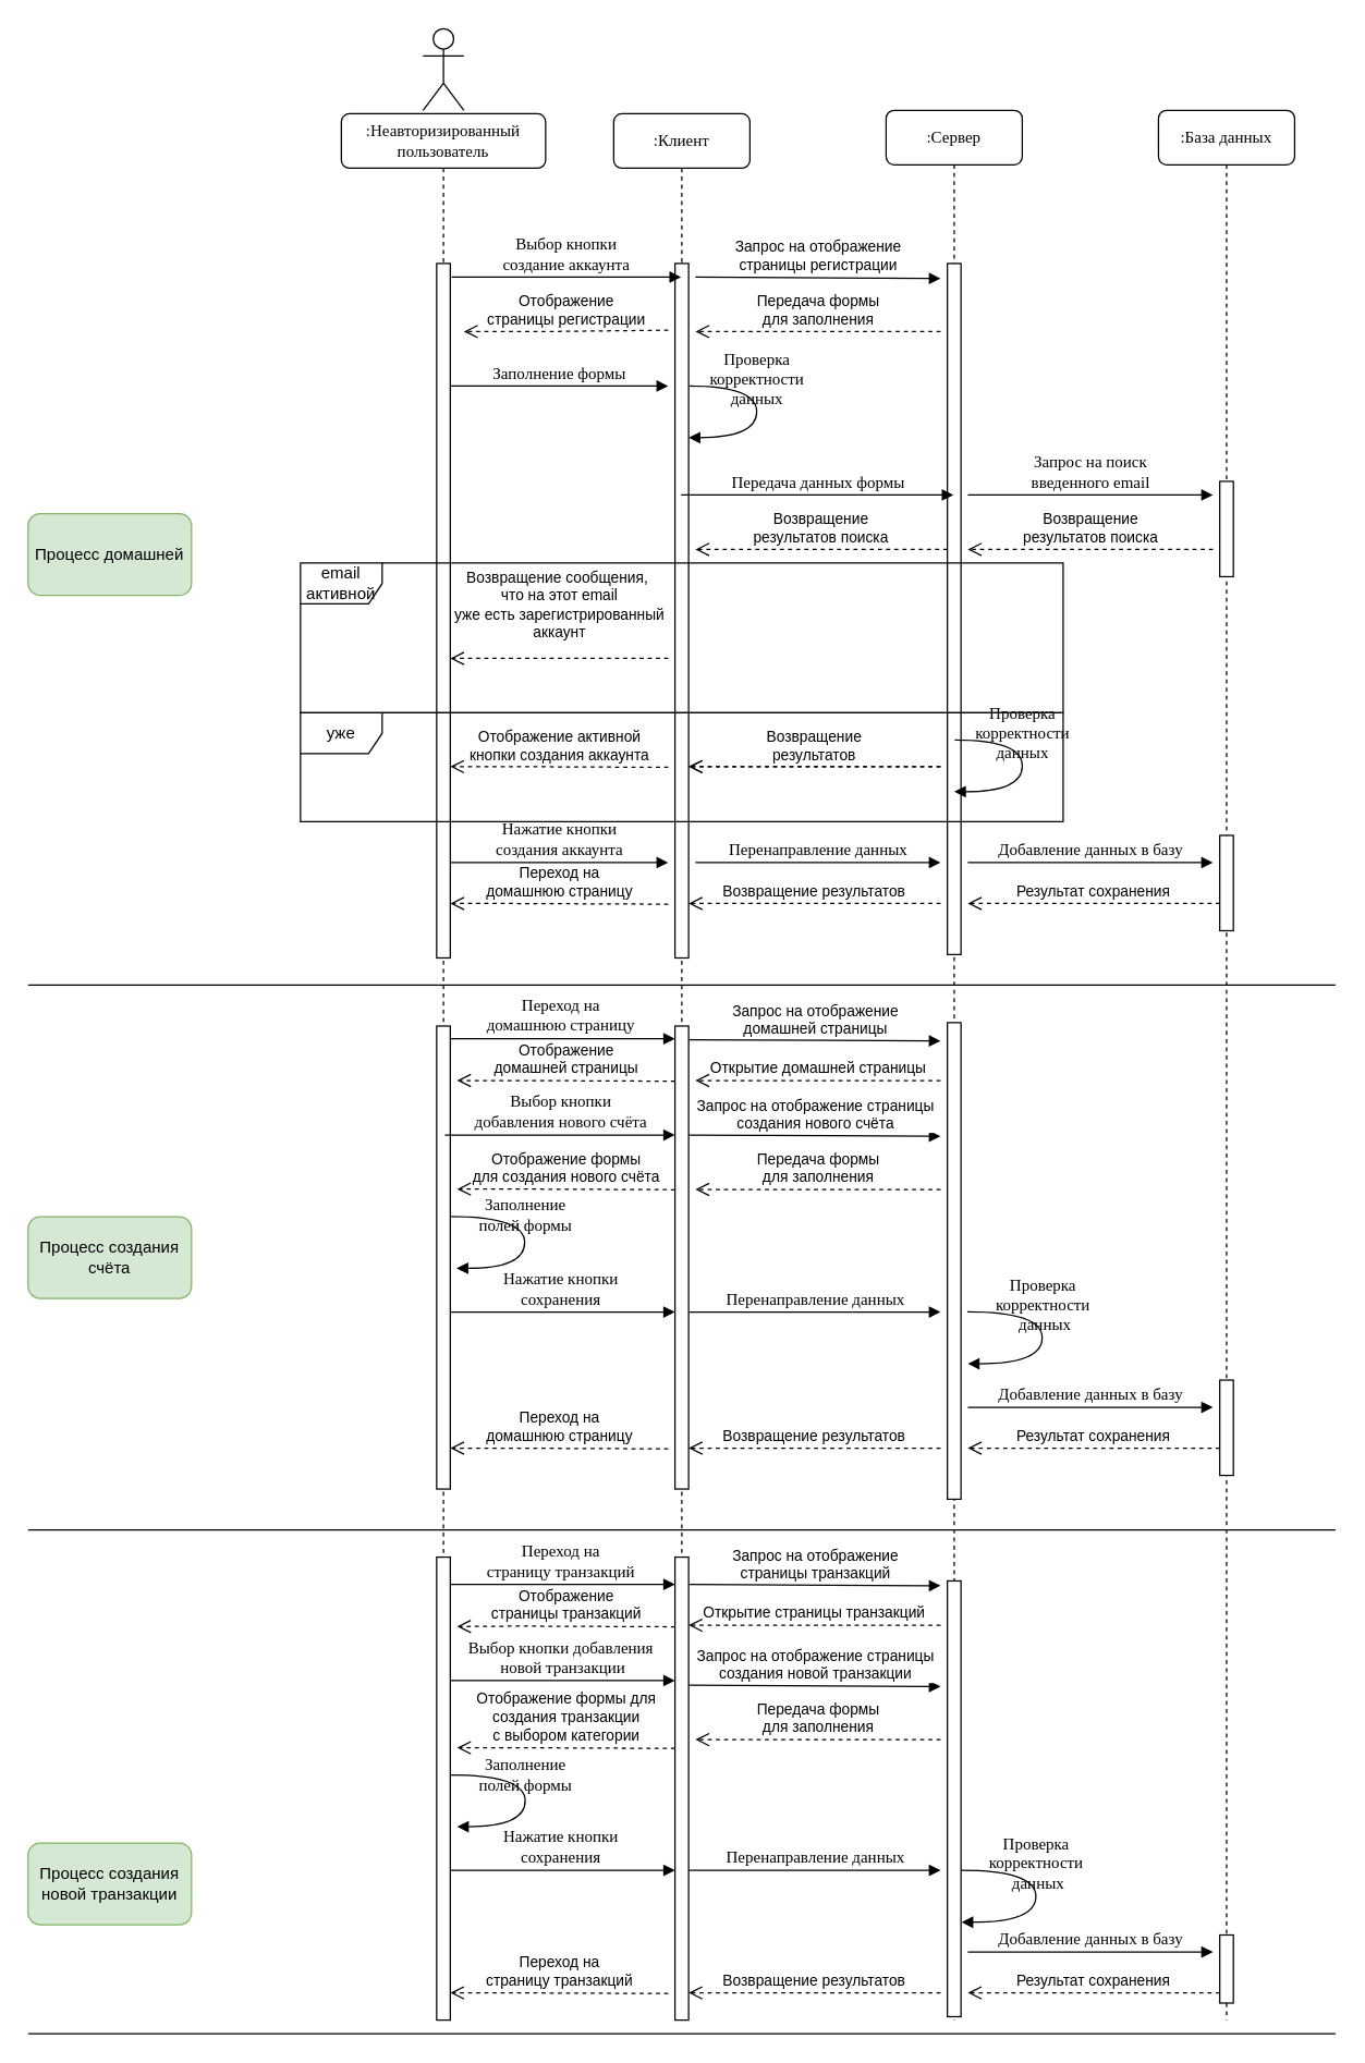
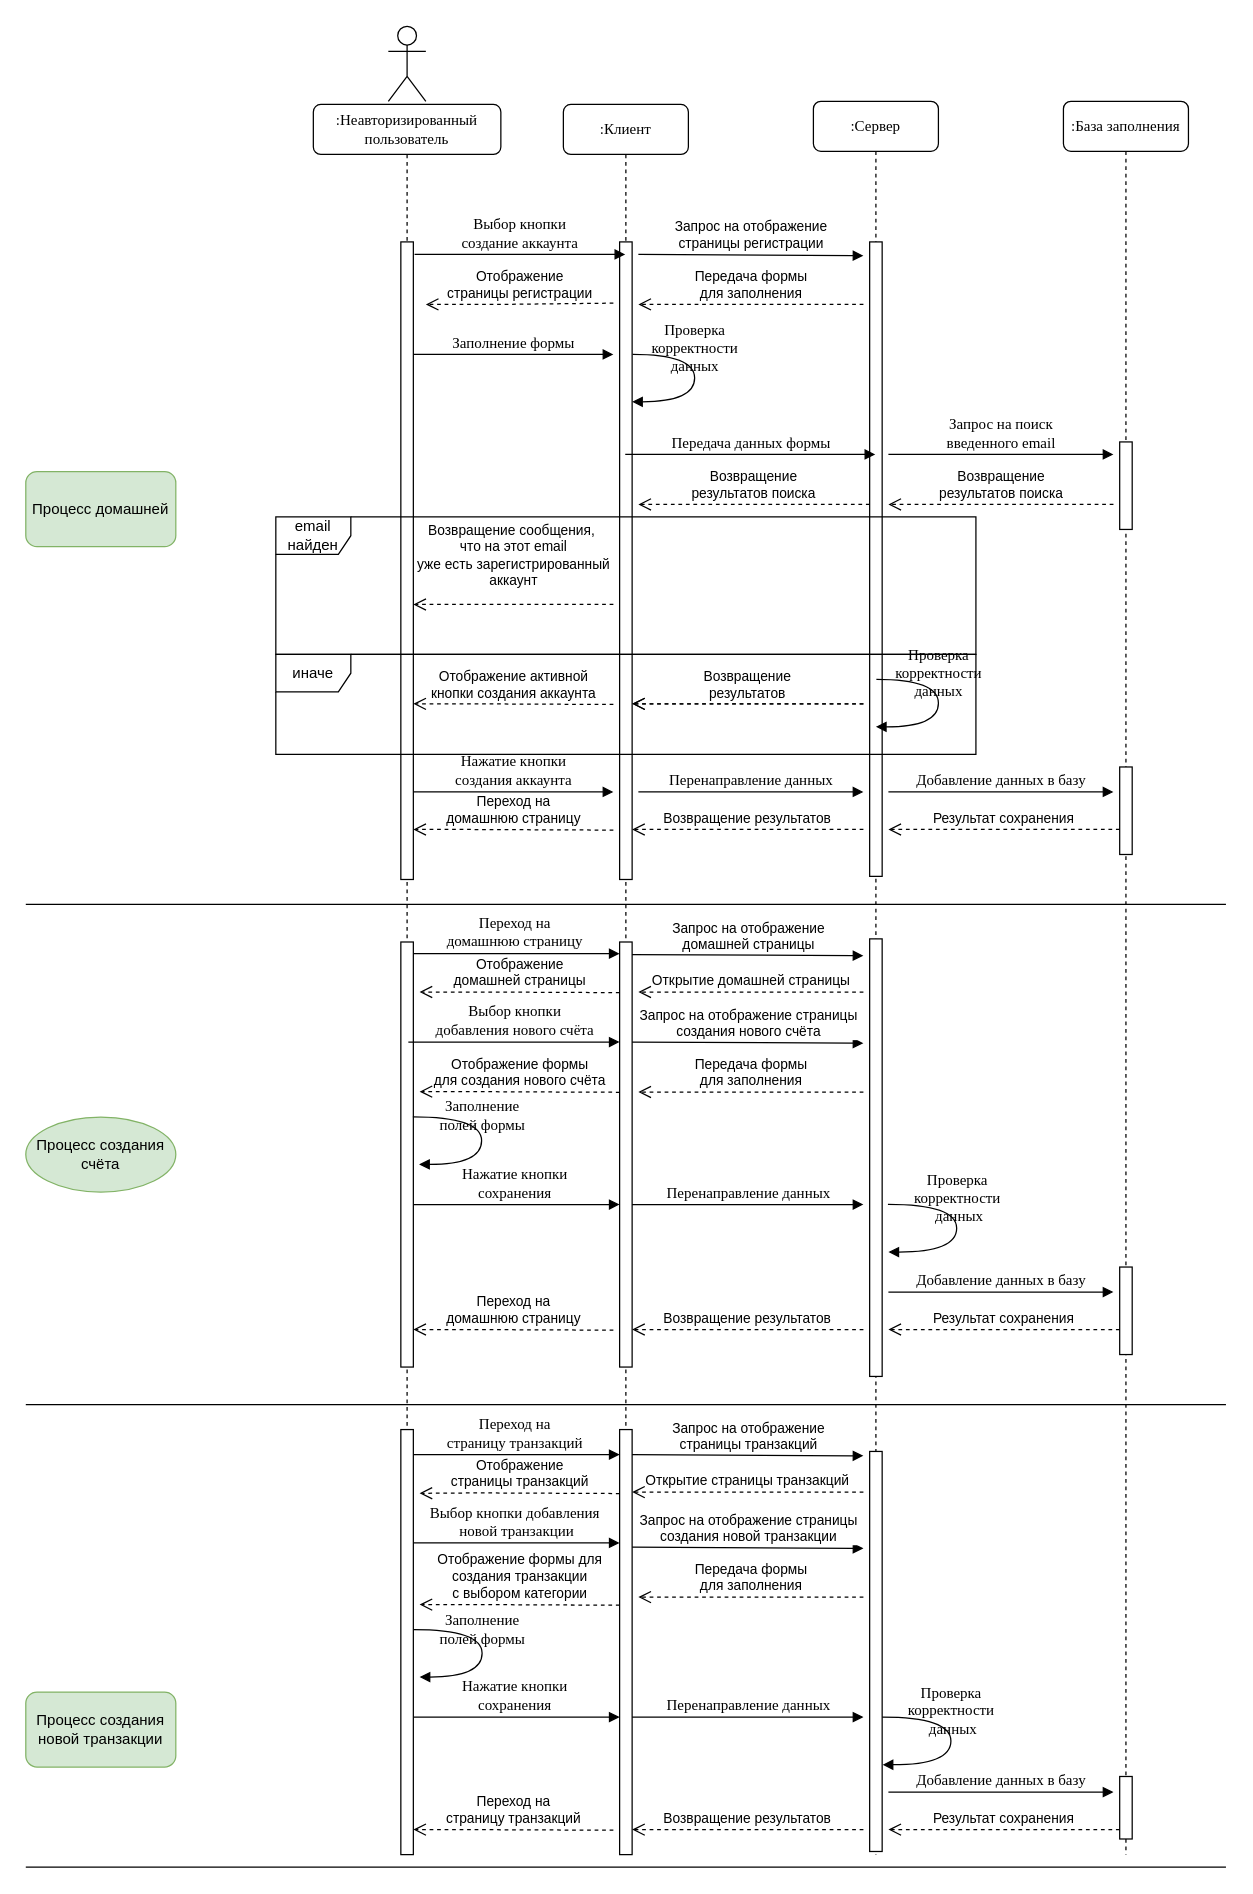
- <mxCell id="22" value=":База данных" style="shape=umlLifeline;perimeter=lifelinePerimeter;whiteSpace=wrap;html=1;container=1;collapsible=0;recursiveResize=0;outlineConnect=0;rounded=1;shadow=0;comic=0;labelBackgroundColor=none;strokeWidth=1;fontFamily=Verdana;fontSize=12;align=center;" parent="1" vertex="1"><mxGeometry x="850" y="80.5" width="100" height="1402.5" as="geometry" /></mxCell>
+ <mxCell id="22" value=":База заполнения" style="shape=umlLifeline;perimeter=lifelinePerimeter;whiteSpace=wrap;html=1;container=1;collapsible=0;recursiveResize=0;outlineConnect=0;rounded=1;shadow=0;comic=0;labelBackgroundColor=none;strokeWidth=1;fontFamily=Verdana;fontSize=12;align=center;" parent="1" vertex="1"><mxGeometry x="850" y="80.5" width="100" height="1402.5" as="geometry" /></mxCell>
- <mxCell id="45" value="email активной" style="shape=umlFrame;whiteSpace=wrap;html=1;pointerEvents=0;" parent="1" vertex="1"><mxGeometry x="220" y="413" width="560" height="110" as="geometry" /></mxCell>
+ <mxCell id="45" value="email найден" style="shape=umlFrame;whiteSpace=wrap;html=1;pointerEvents=0;" parent="1" vertex="1"><mxGeometry x="220" y="413" width="560" height="110" as="geometry" /></mxCell>
- <mxCell id="46" value="уже" style="shape=umlFrame;whiteSpace=wrap;html=1;pointerEvents=0;" parent="1" vertex="1"><mxGeometry x="220" y="523" width="560" height="80" as="geometry" /></mxCell>
+ <mxCell id="46" value="иначе" style="shape=umlFrame;whiteSpace=wrap;html=1;pointerEvents=0;" parent="1" vertex="1"><mxGeometry x="220" y="523" width="560" height="80" as="geometry" /></mxCell>
- <mxCell id="56" value="Процесс создания счёта" style="rounded=1;whiteSpace=wrap;html=1;fillColor=#d5e8d4;strokeColor=#82b366;" vertex="1" parent="1"><mxGeometry x="20" y="893" width="120" height="60" as="geometry" /></mxCell>
+ <mxCell id="56" value="Процесс создания счёта" style="ellipse;whiteSpace=wrap;html=1;fillColor=#d5e8d4;strokeColor=#82b366;" vertex="1" parent="1"><mxGeometry x="20" y="893" width="120" height="60" as="geometry" /></mxCell>
